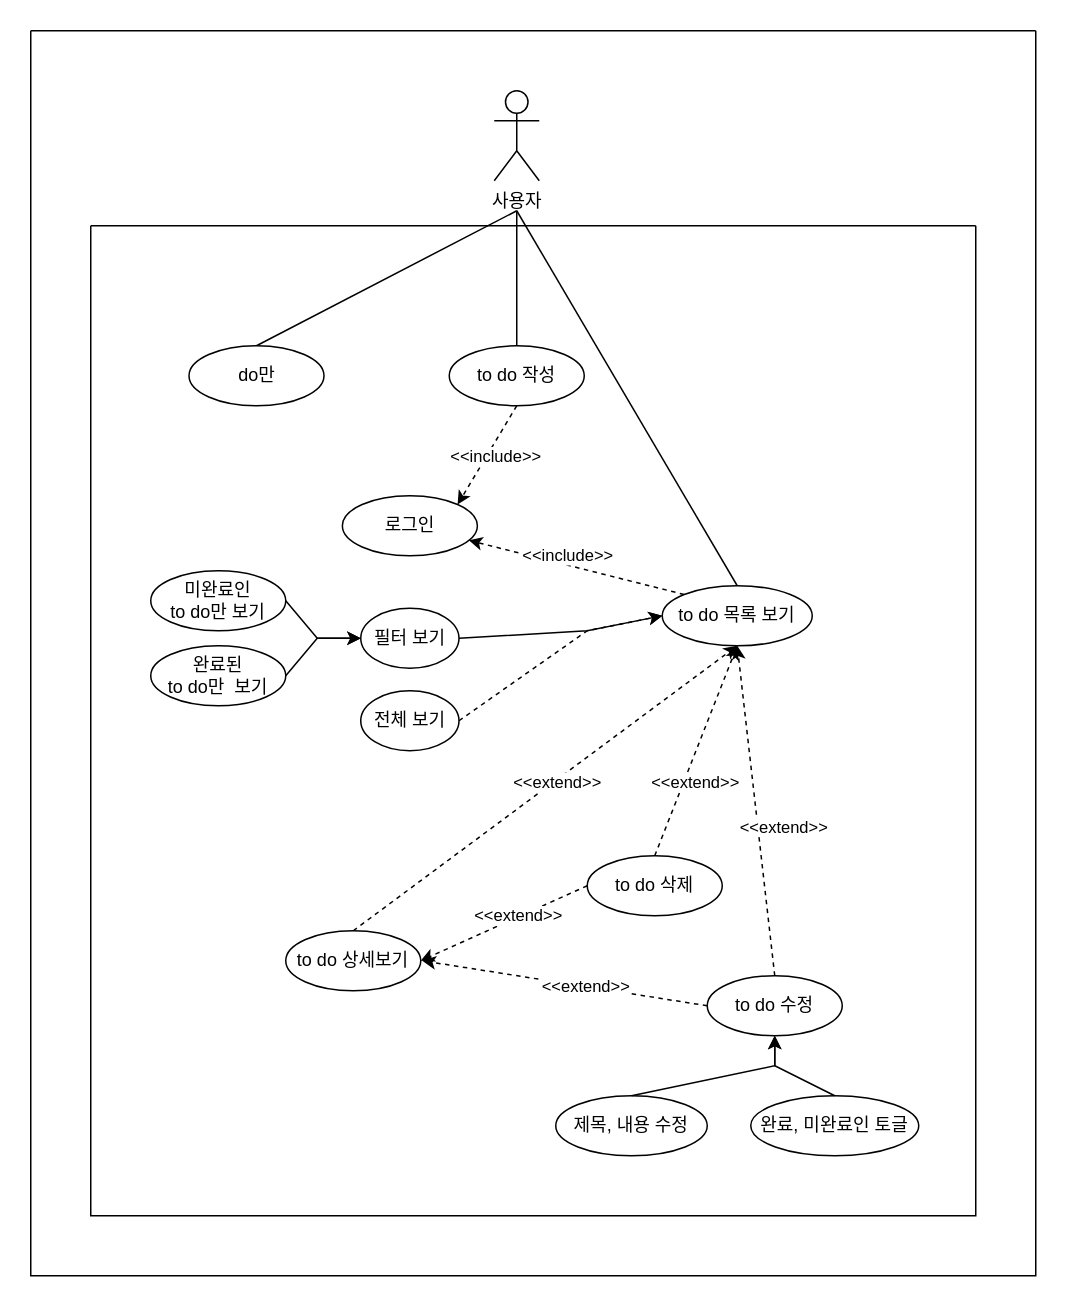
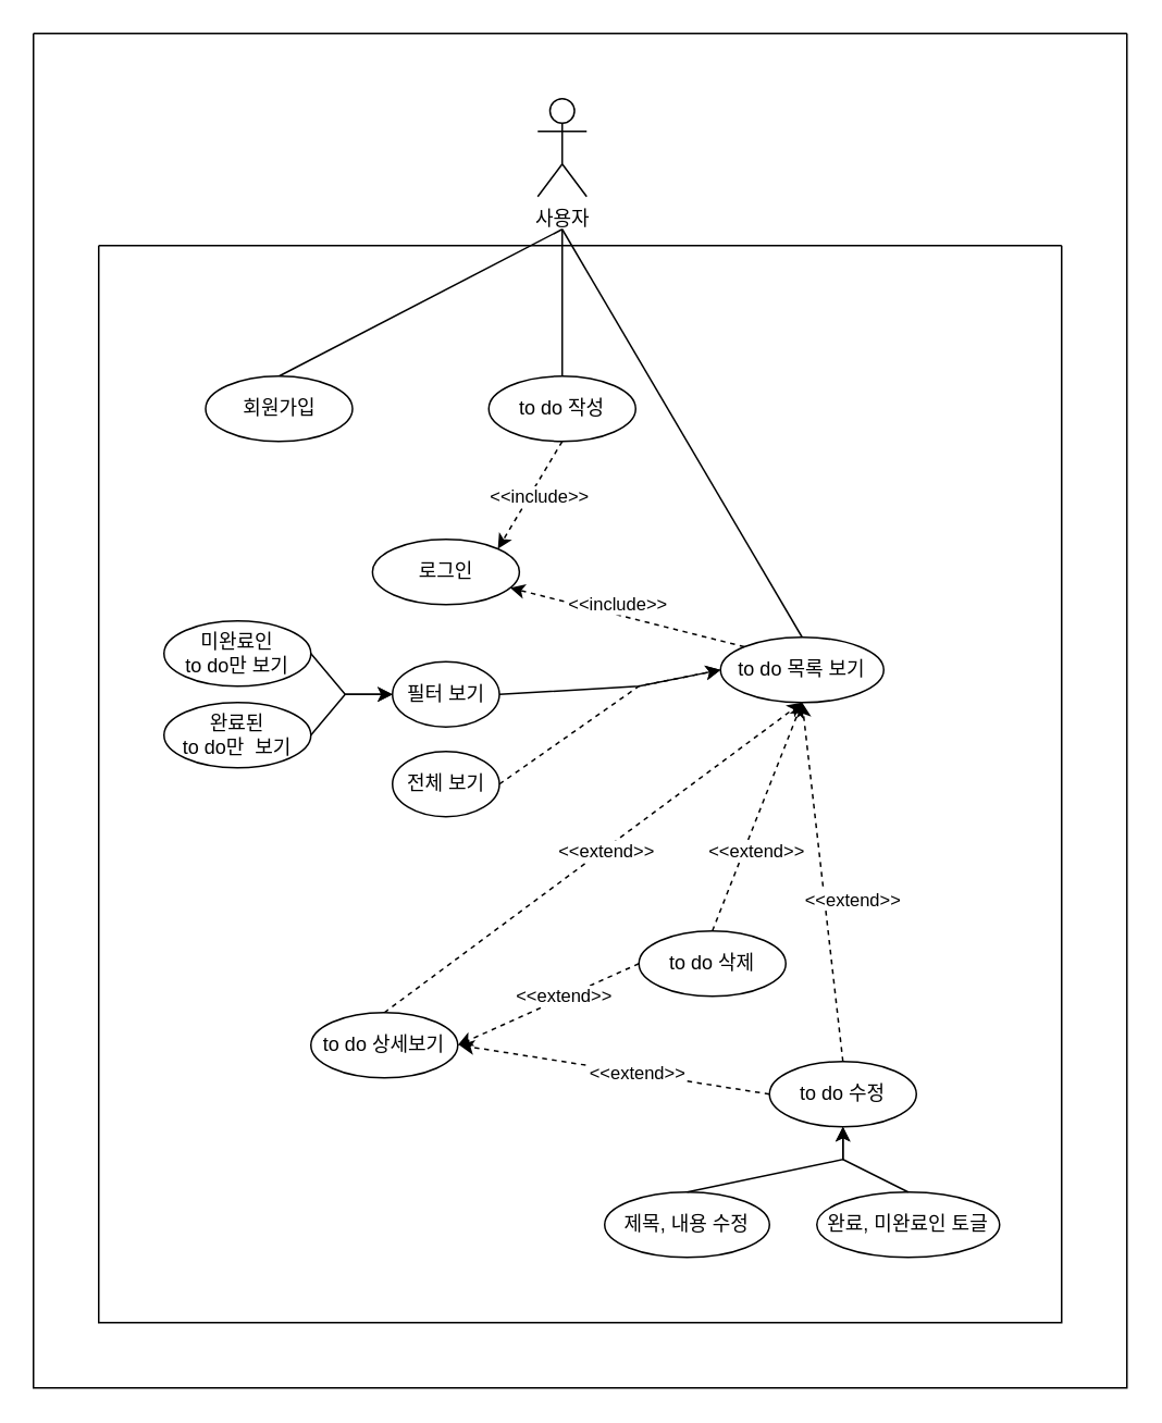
- <mxCell id="7" value="do만" style="ellipse;whiteSpace=wrap;html=1;" parent="6" vertex="1"><mxGeometry x="65.5" y="80" width="90" height="40" as="geometry" /></mxCell>
+ <mxCell id="7" value="회원가입" style="ellipse;whiteSpace=wrap;html=1;" parent="6" vertex="1"><mxGeometry x="65.5" y="80" width="90" height="40" as="geometry" /></mxCell>
